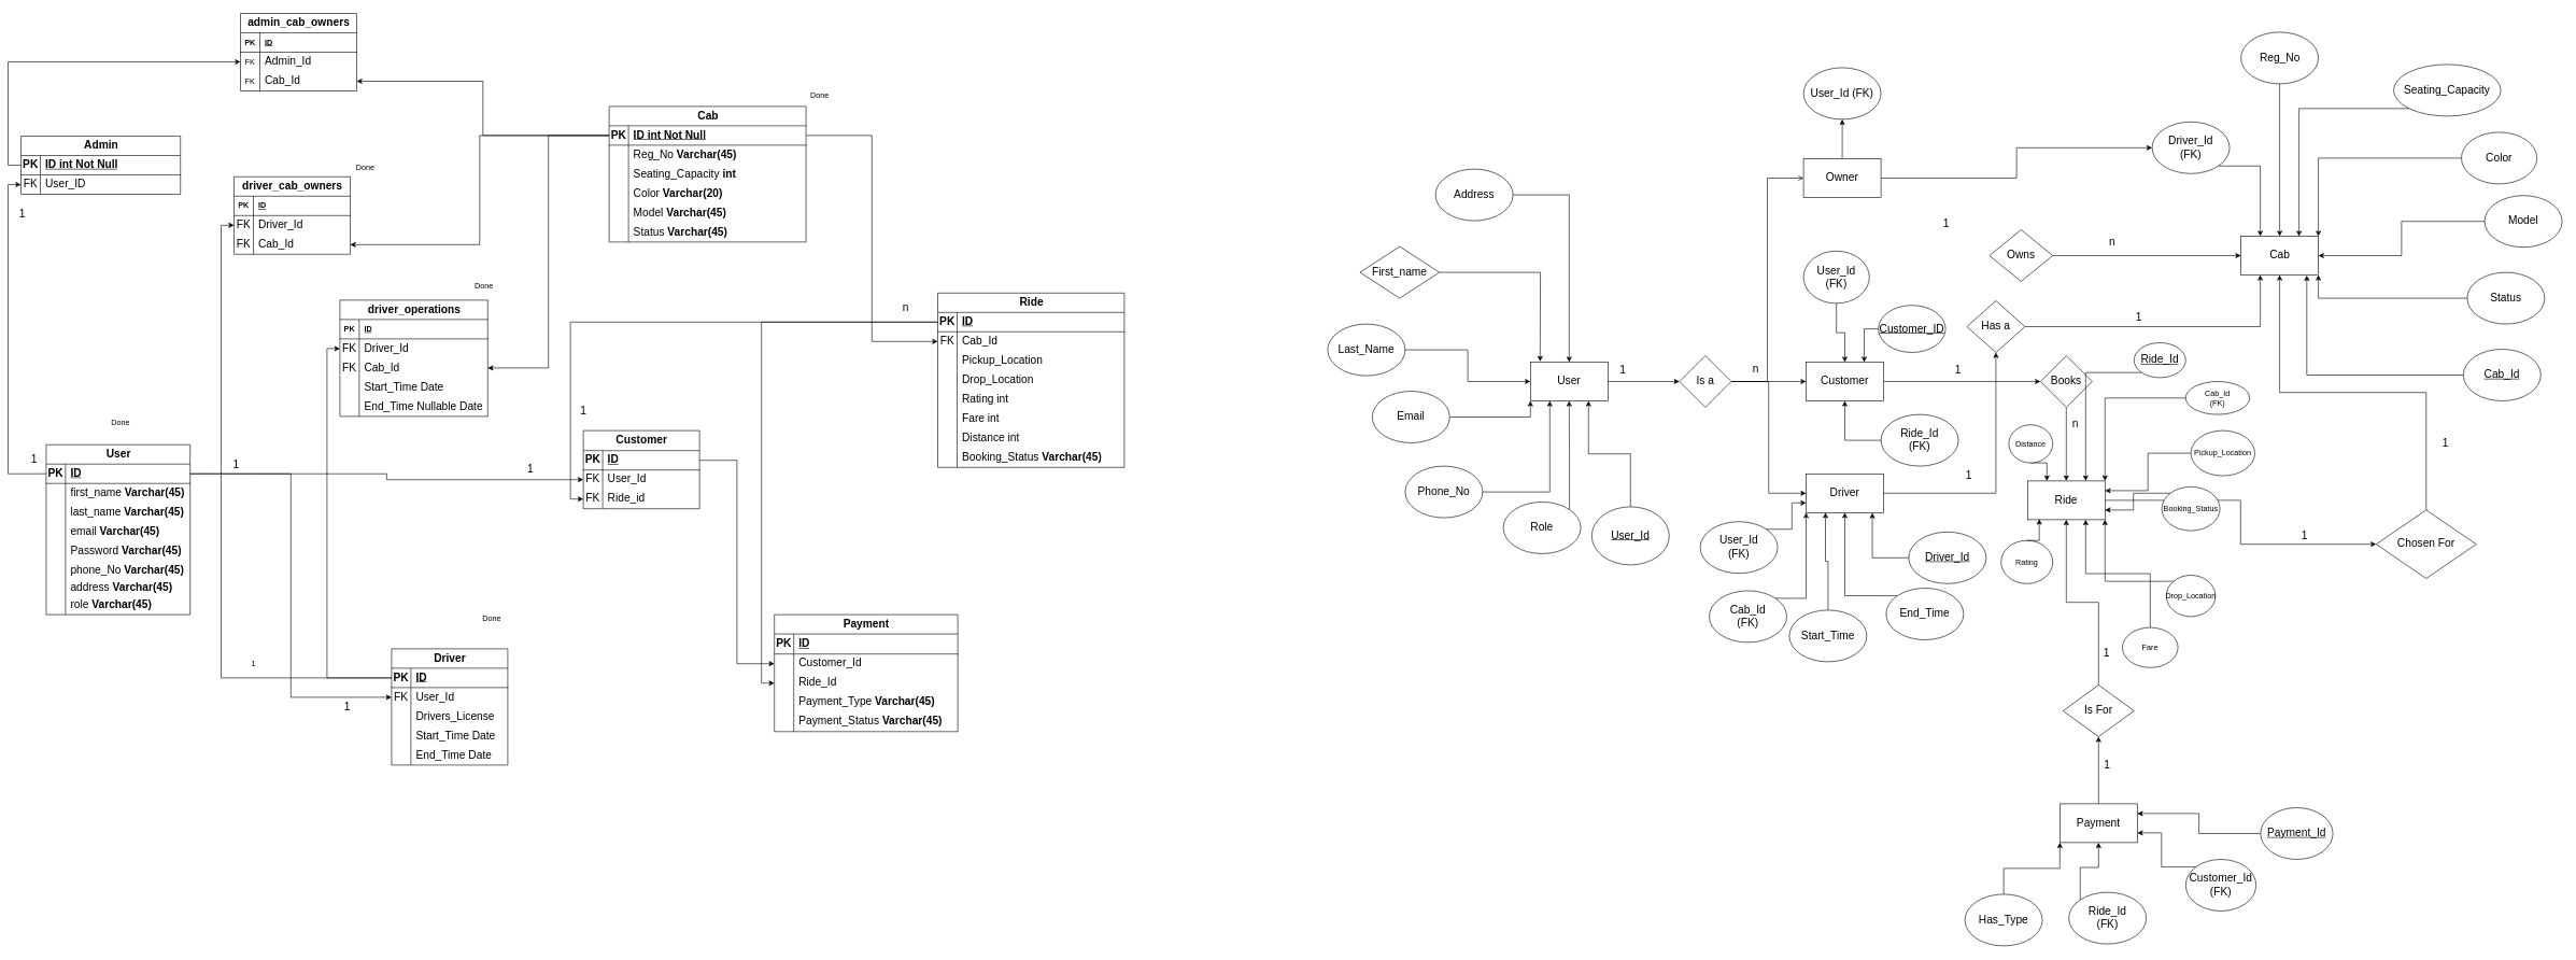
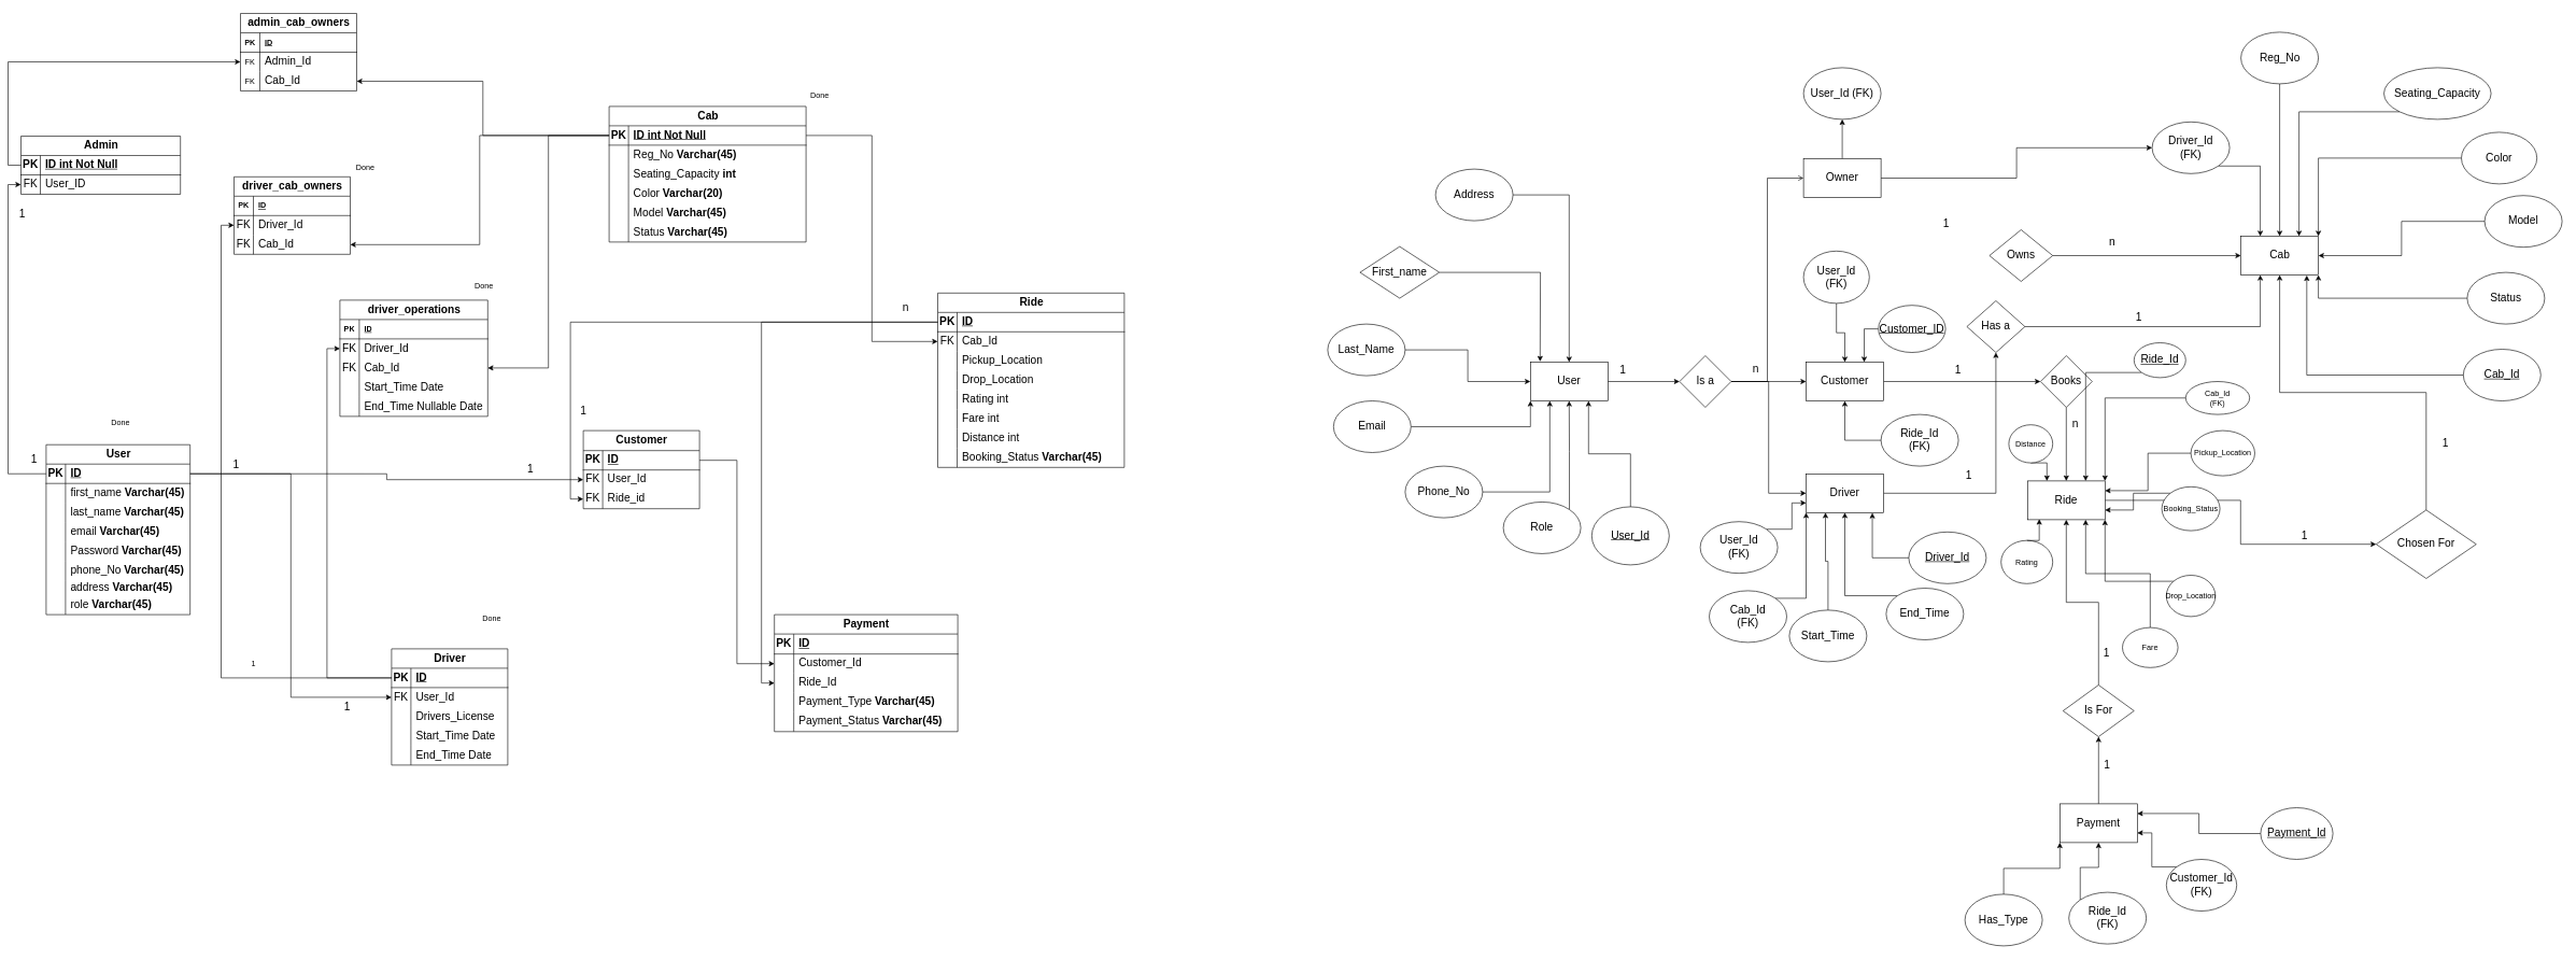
- <mxCell id="171" value="&lt;font style=&quot;font-size: 17px;&quot;&gt;Seating_Capacity&lt;/font&gt;" style="ellipse;whiteSpace=wrap;html=1;" parent="1" vertex="1"><mxGeometry x="3707" y="99" width="166" height="80" as="geometry" /></mxCell>
+ <mxCell id="171" value="&lt;font style=&quot;font-size: 17px;&quot;&gt;Seating_Capacity&lt;/font&gt;" style="ellipse;whiteSpace=wrap;html=1;" parent="1" vertex="1"><mxGeometry x="3692" y="104" width="166" height="80" as="geometry" /></mxCell>
- <mxCell id="154" value="&lt;font style=&quot;font-size: 17px;&quot;&gt;Email&lt;/font&gt;" style="ellipse;whiteSpace=wrap;html=1;" parent="1" vertex="1"><mxGeometry x="2125" y="605" width="120" height="80" as="geometry" /></mxCell>
+ <mxCell id="154" value="&lt;font style=&quot;font-size: 17px;&quot;&gt;Email&lt;/font&gt;" style="ellipse;whiteSpace=wrap;html=1;" parent="1" vertex="1"><mxGeometry x="2065" y="620" width="120" height="80" as="geometry" /></mxCell>
- <mxCell id="207" value="&lt;font style=&quot;font-size: 17px;&quot;&gt;Customer_Id&lt;br&gt;(FK)&lt;/font&gt;" style="ellipse;whiteSpace=wrap;html=1;" parent="1" vertex="1"><mxGeometry x="3385" y="1330" width="109" height="80" as="geometry" /></mxCell>
+ <mxCell id="207" value="&lt;font style=&quot;font-size: 17px;&quot;&gt;Customer_Id&lt;br&gt;(FK)&lt;/font&gt;" style="ellipse;whiteSpace=wrap;html=1;" parent="1" vertex="1"><mxGeometry x="3355" y="1330" width="109" height="80" as="geometry" /></mxCell>
